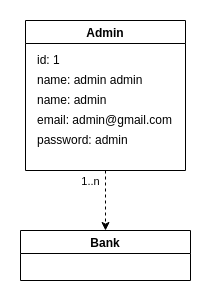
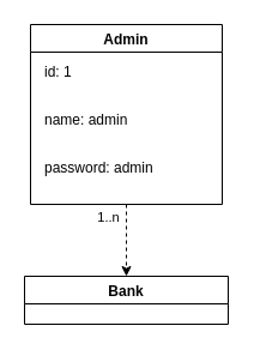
- <mxCell id="9" value="name: admin admin" style="text;html=1;align=left;verticalAlign=middle;resizable=0;points=[];autosize=1;strokeColor=none;fillColor=none;" vertex="1" parent="5"><mxGeometry x="10" y="50" width="120" height="20" as="geometry" /></mxCell>
- <mxCell id="6" value="email: admin@gmail.com" style="text;html=1;align=left;verticalAlign=middle;resizable=0;points=[];autosize=1;strokeColor=none;fillColor=none;" parent="5" vertex="1"><mxGeometry x="10" y="90" width="150" height="20" as="geometry" /></mxCell>
- <mxCell id="2" value="Bank" style="swimlane;" parent="1" vertex="1"><mxGeometry x="20" y="230" width="170" height="50" as="geometry" /></mxCell>
+ <mxCell id="2" value="Bank" style="swimlane;" parent="1" vertex="1"><mxGeometry x="20" y="230" width="170" height="40" as="geometry" /></mxCell>
